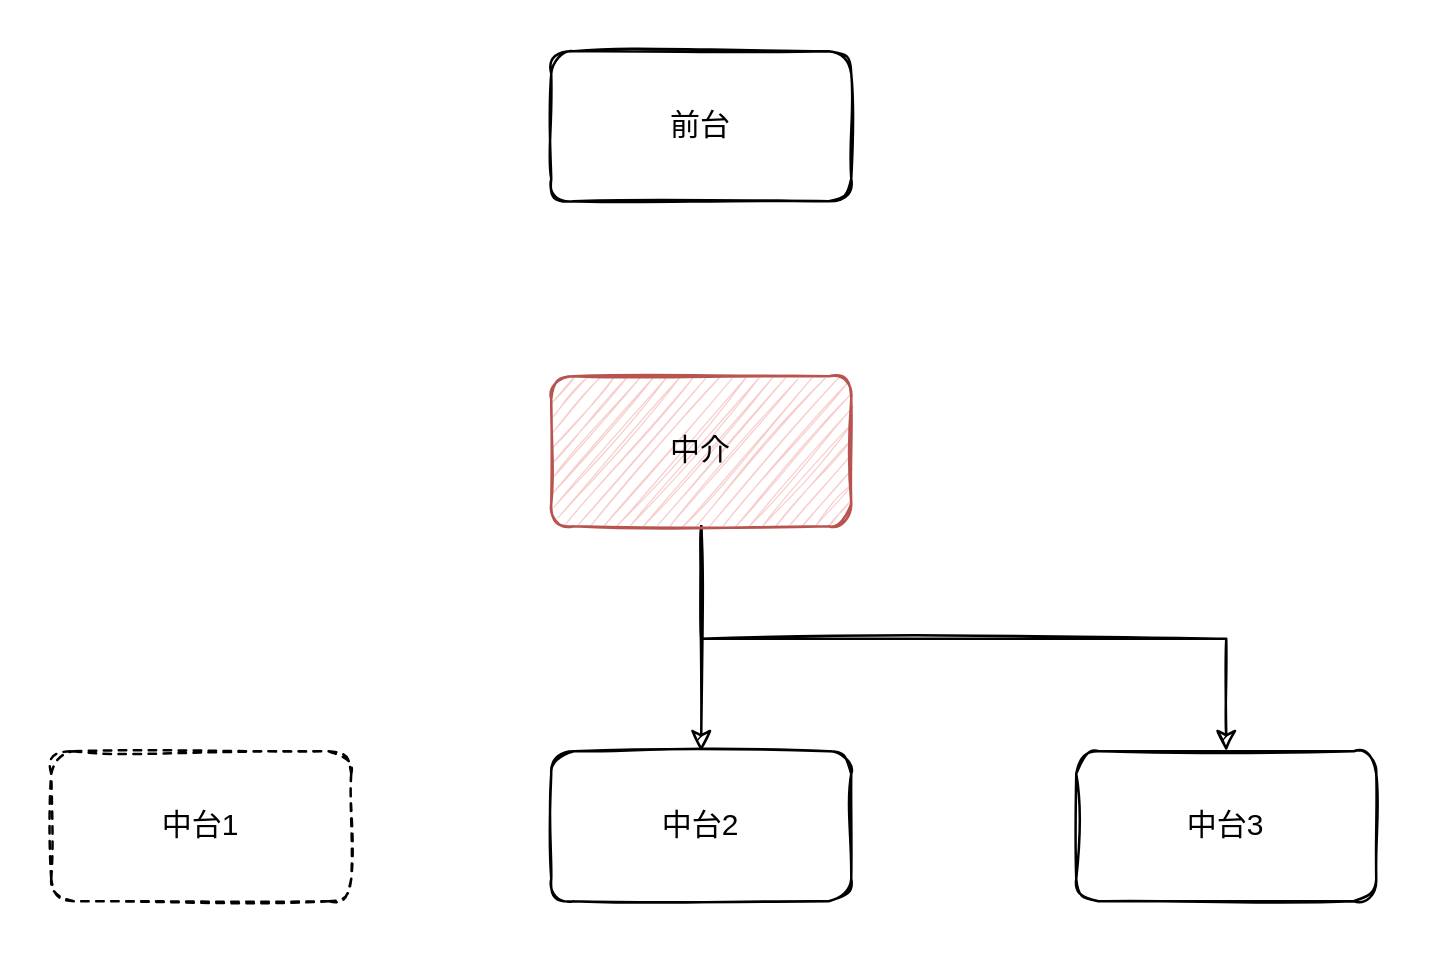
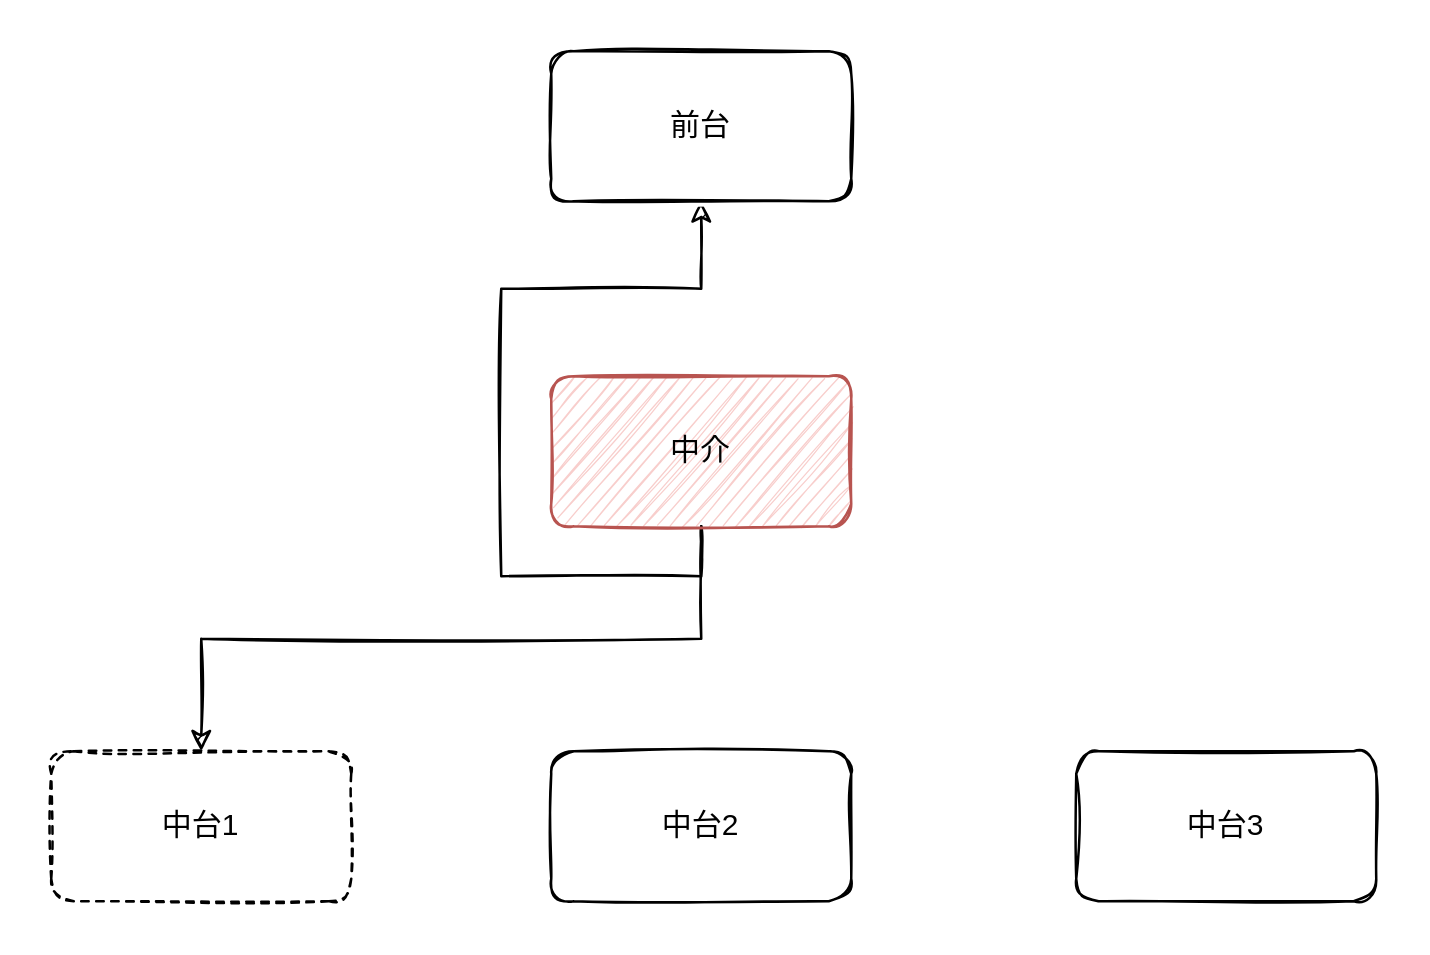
+ <mxCell id="2" style="edgeStyle=orthogonalEdgeStyle;rounded=0;sketch=1;orthogonalLoop=1;jettySize=auto;html=1;exitX=0.5;exitY=1;exitDx=0;exitDy=0;" edge="1" parent="1" source="5" target="6"><mxGeometry relative="1" as="geometry" /></mxCell>
- <mxCell id="4" style="edgeStyle=orthogonalEdgeStyle;rounded=0;sketch=1;orthogonalLoop=1;jettySize=auto;html=1;exitX=0.5;exitY=1;exitDx=0;exitDy=0;" edge="1" parent="1" source="5" target="8"><mxGeometry relative="1" as="geometry" /></mxCell>
+ <mxCell id="4" style="edgeStyle=orthogonalEdgeStyle;rounded=0;sketch=1;orthogonalLoop=1;jettySize=auto;html=1;exitX=0.5;exitY=1;exitDx=0;exitDy=0;" edge="1" parent="1" source="5" target="9"><mxGeometry relative="1" as="geometry" /></mxCell>
- <mxCell id="3" style="edgeStyle=orthogonalEdgeStyle;rounded=0;sketch=1;orthogonalLoop=1;jettySize=auto;html=1;exitX=0.5;exitY=1;exitDx=0;exitDy=0;" edge="1" parent="1" source="5" target="7"><mxGeometry relative="1" as="geometry" /></mxCell>
